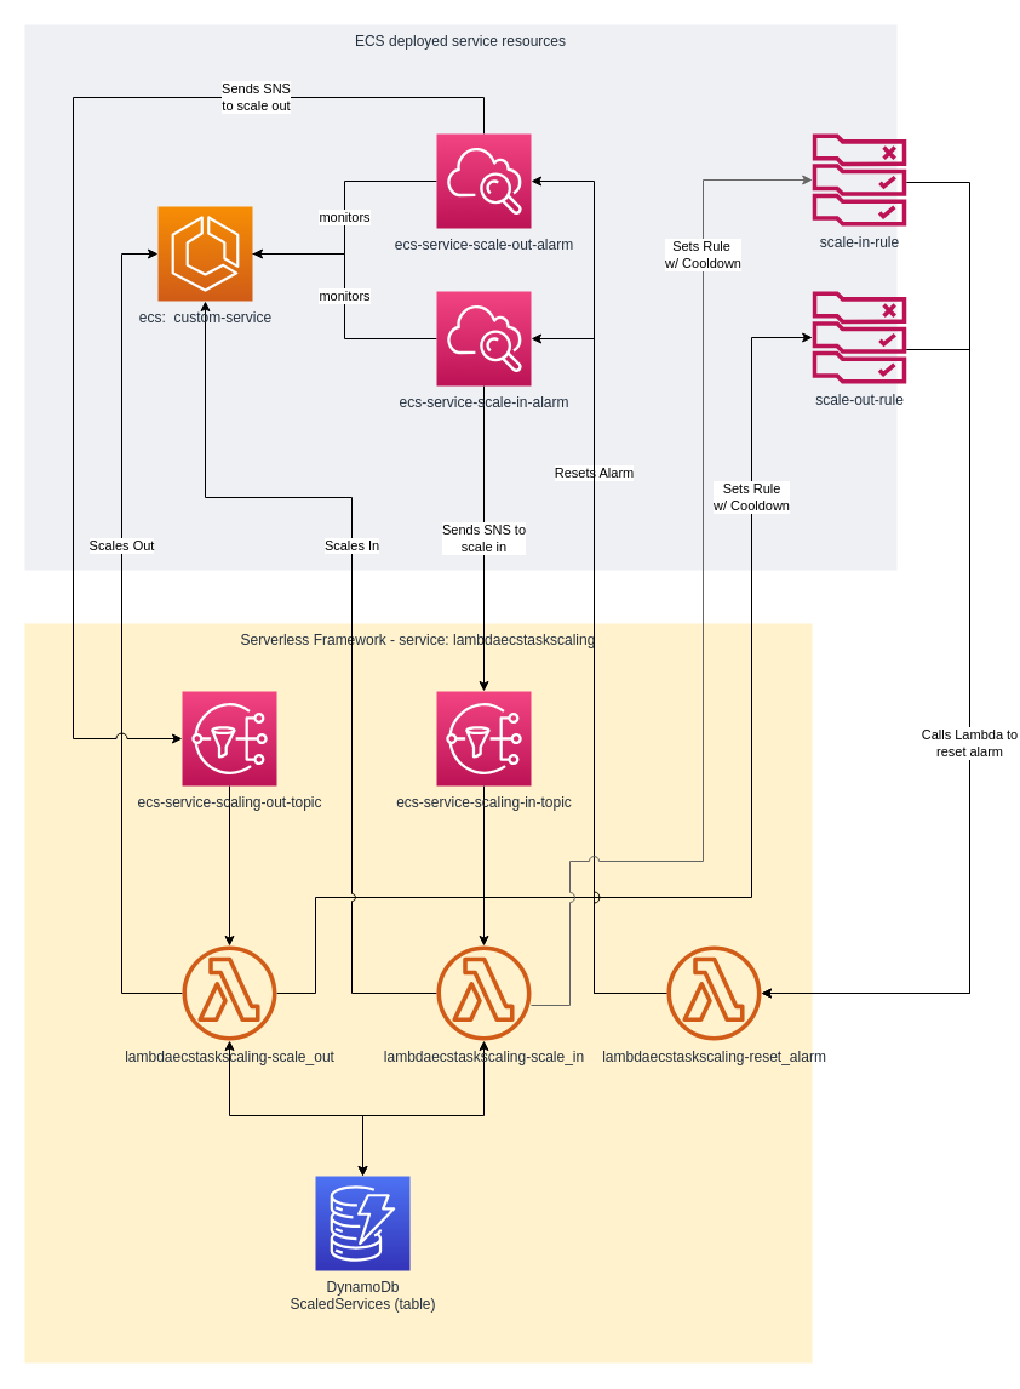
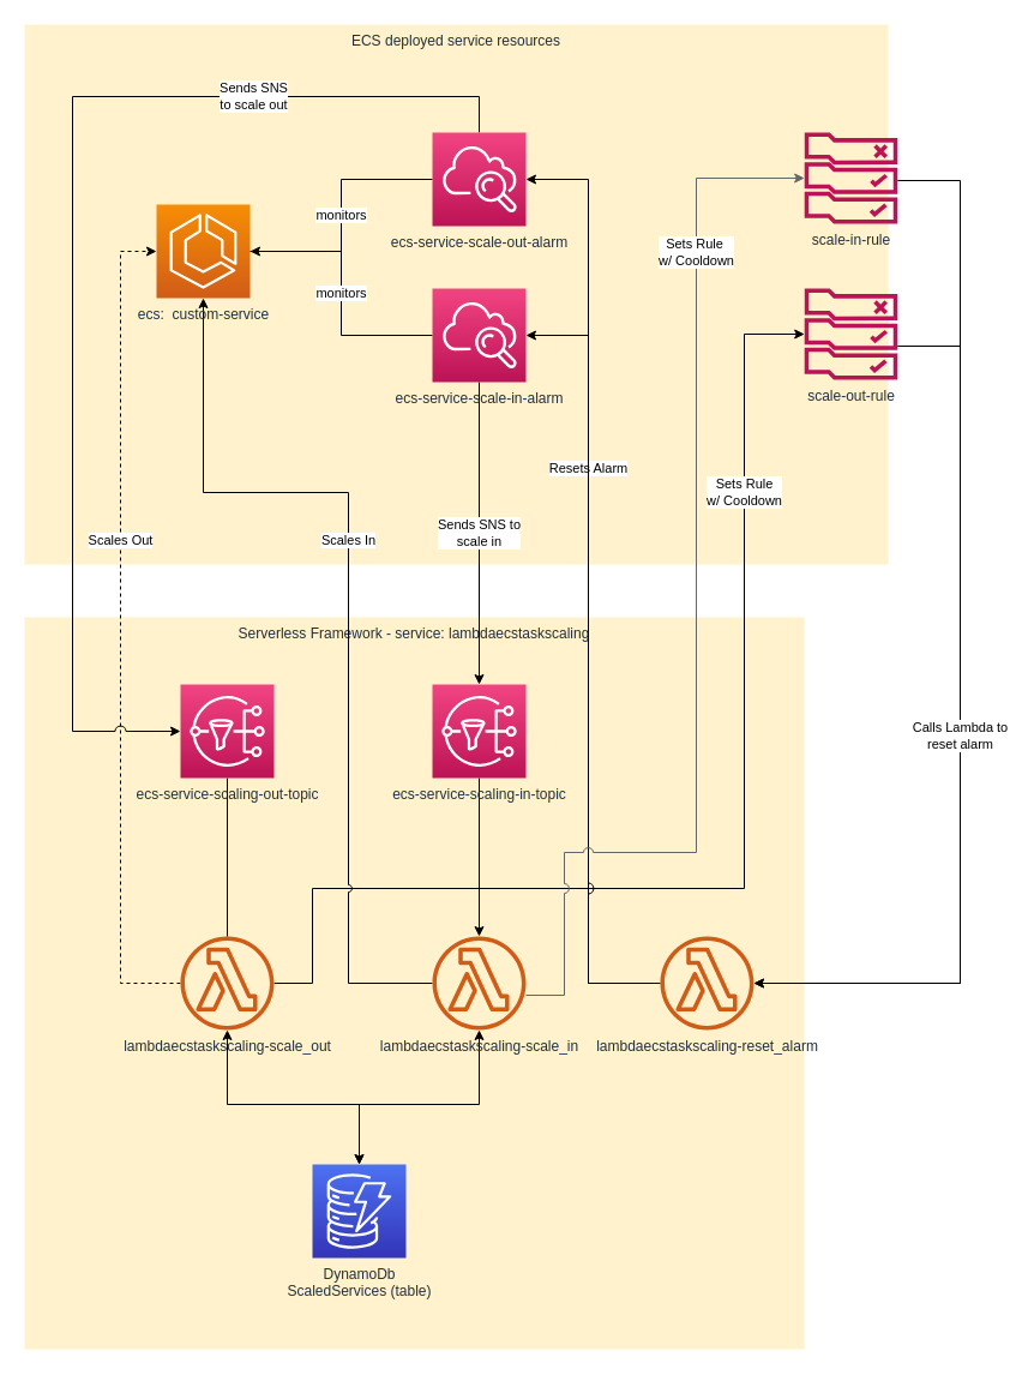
- <mxCell id="2" value="ECS deployed service resources" style="fillColor=#EFF0F3;strokeColor=none;dashed=0;verticalAlign=top;fontStyle=0;fontColor=#232F3D;" vertex="1" parent="1"><mxGeometry x="20" y="20" width="720" height="450" as="geometry" /></mxCell>
+ <mxCell id="2" value="ECS deployed service resources" style="fillColor=#fff2cc;strokeColor=none;dashed=0;verticalAlign=top;fontStyle=0;fontColor=#232F3D;" vertex="1" parent="1"><mxGeometry x="20" y="20" width="720" height="450" as="geometry" /></mxCell>
- <mxCell id="5" value="Scales Out" style="edgeStyle=orthogonalEdgeStyle;rounded=0;orthogonalLoop=1;jettySize=auto;html=1;startArrow=none;startFill=0;endArrow=classic;endFill=1;strokeColor=#000000;" edge="1" parent="1" source="7" target="19"><mxGeometry x="0.214" relative="1" as="geometry"><Array as="points"><mxPoint x="100" y="819" /><mxPoint x="100" y="209" /></Array><mxPoint as="offset" /></mxGeometry></mxCell>
+ <mxCell id="5" value="Scales Out" style="edgeStyle=orthogonalEdgeStyle;rounded=0;orthogonalLoop=1;jettySize=auto;html=1;startArrow=none;startFill=0;endArrow=classic;endFill=1;strokeColor=#000000;dashed=1;" edge="1" parent="1" source="7" target="19"><mxGeometry x="0.214" relative="1" as="geometry"><Array as="points"><mxPoint x="100" y="819" /><mxPoint x="100" y="209" /></Array><mxPoint as="offset" /></mxGeometry></mxCell>
- <mxCell id="14" style="edgeStyle=orthogonalEdgeStyle;rounded=0;orthogonalLoop=1;jettySize=auto;html=1;" edge="1" parent="1" source="15" target="7"><mxGeometry relative="1" as="geometry" /></mxCell>
+ <mxCell id="14" style="edgeStyle=orthogonalEdgeStyle;rounded=0;orthogonalLoop=1;jettySize=auto;html=1;endArrow=none;" edge="1" parent="1" source="15" target="7"><mxGeometry relative="1" as="geometry" /></mxCell>
